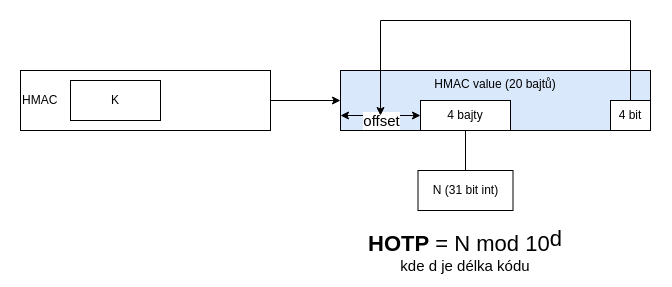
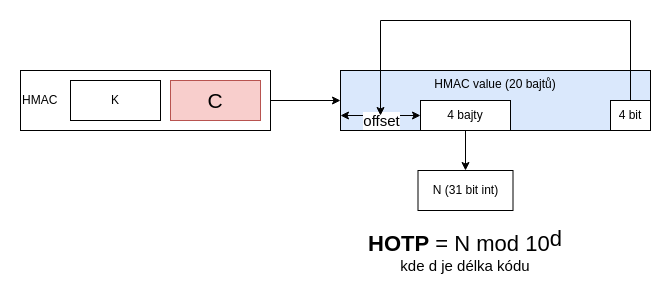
+ <mxCell id="6" value="C" style="rounded=0;whiteSpace=wrap;html=1;fontSize=21;fillColor=#f8cecc;strokeColor=#b85450;" vertex="1" parent="1"><mxGeometry x="170" y="80" width="90" height="40" as="geometry" /></mxCell>
- <mxCell id="8" style="edgeStyle=orthogonalEdgeStyle;rounded=0;orthogonalLoop=1;jettySize=auto;html=1;endArrow=none;" edge="1" parent="1" source="9" target="13"><mxGeometry relative="1" as="geometry" /></mxCell>
+ <mxCell id="8" style="edgeStyle=orthogonalEdgeStyle;rounded=0;orthogonalLoop=1;jettySize=auto;html=1;" edge="1" parent="1" source="9" target="13"><mxGeometry relative="1" as="geometry" /></mxCell>
